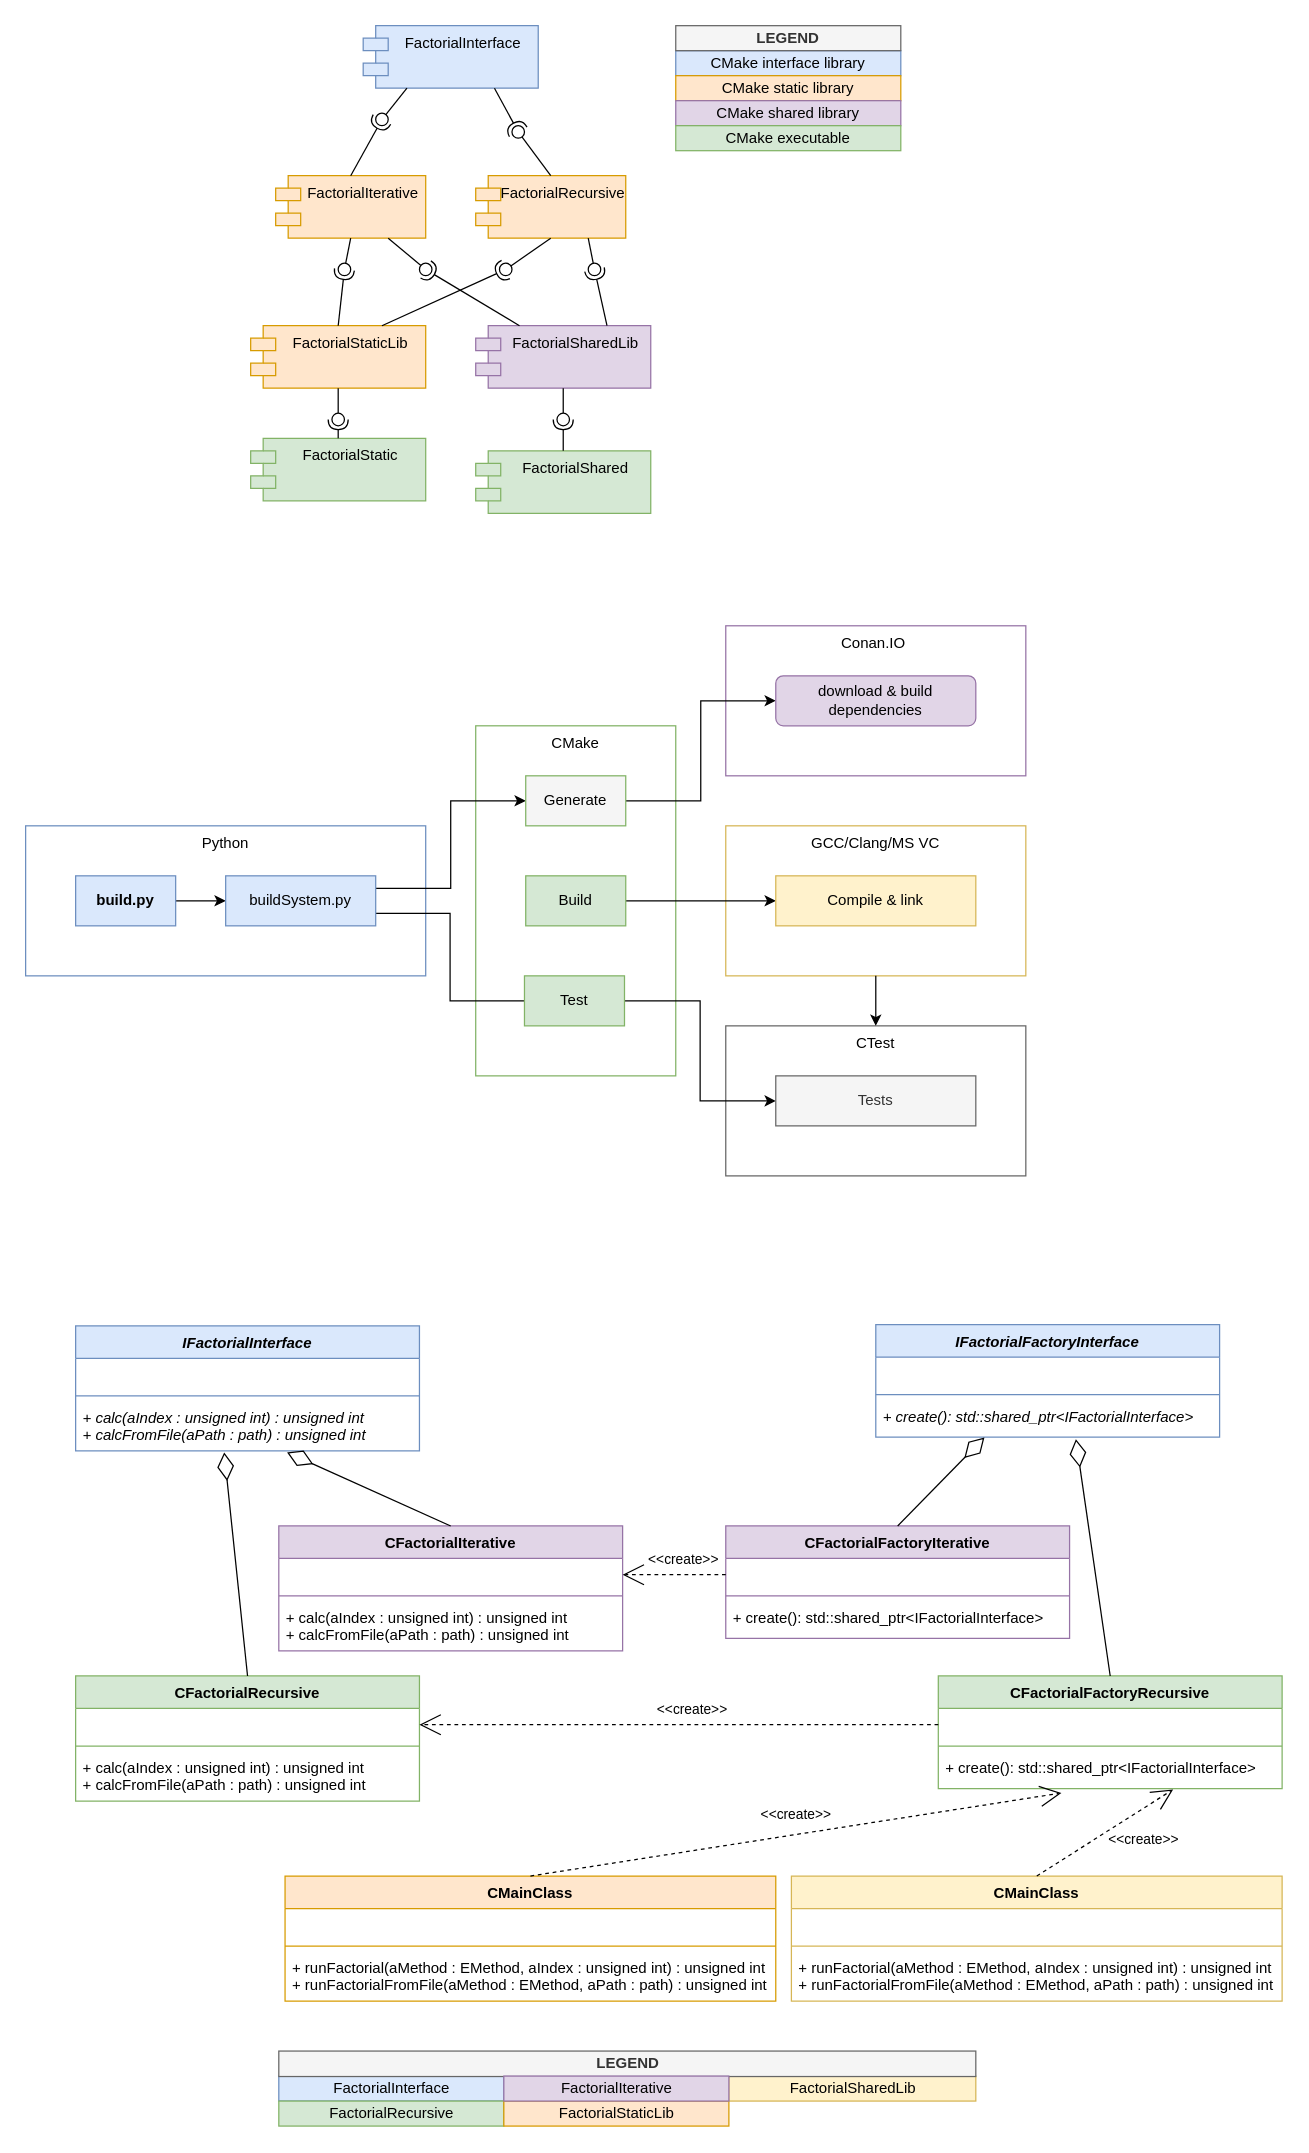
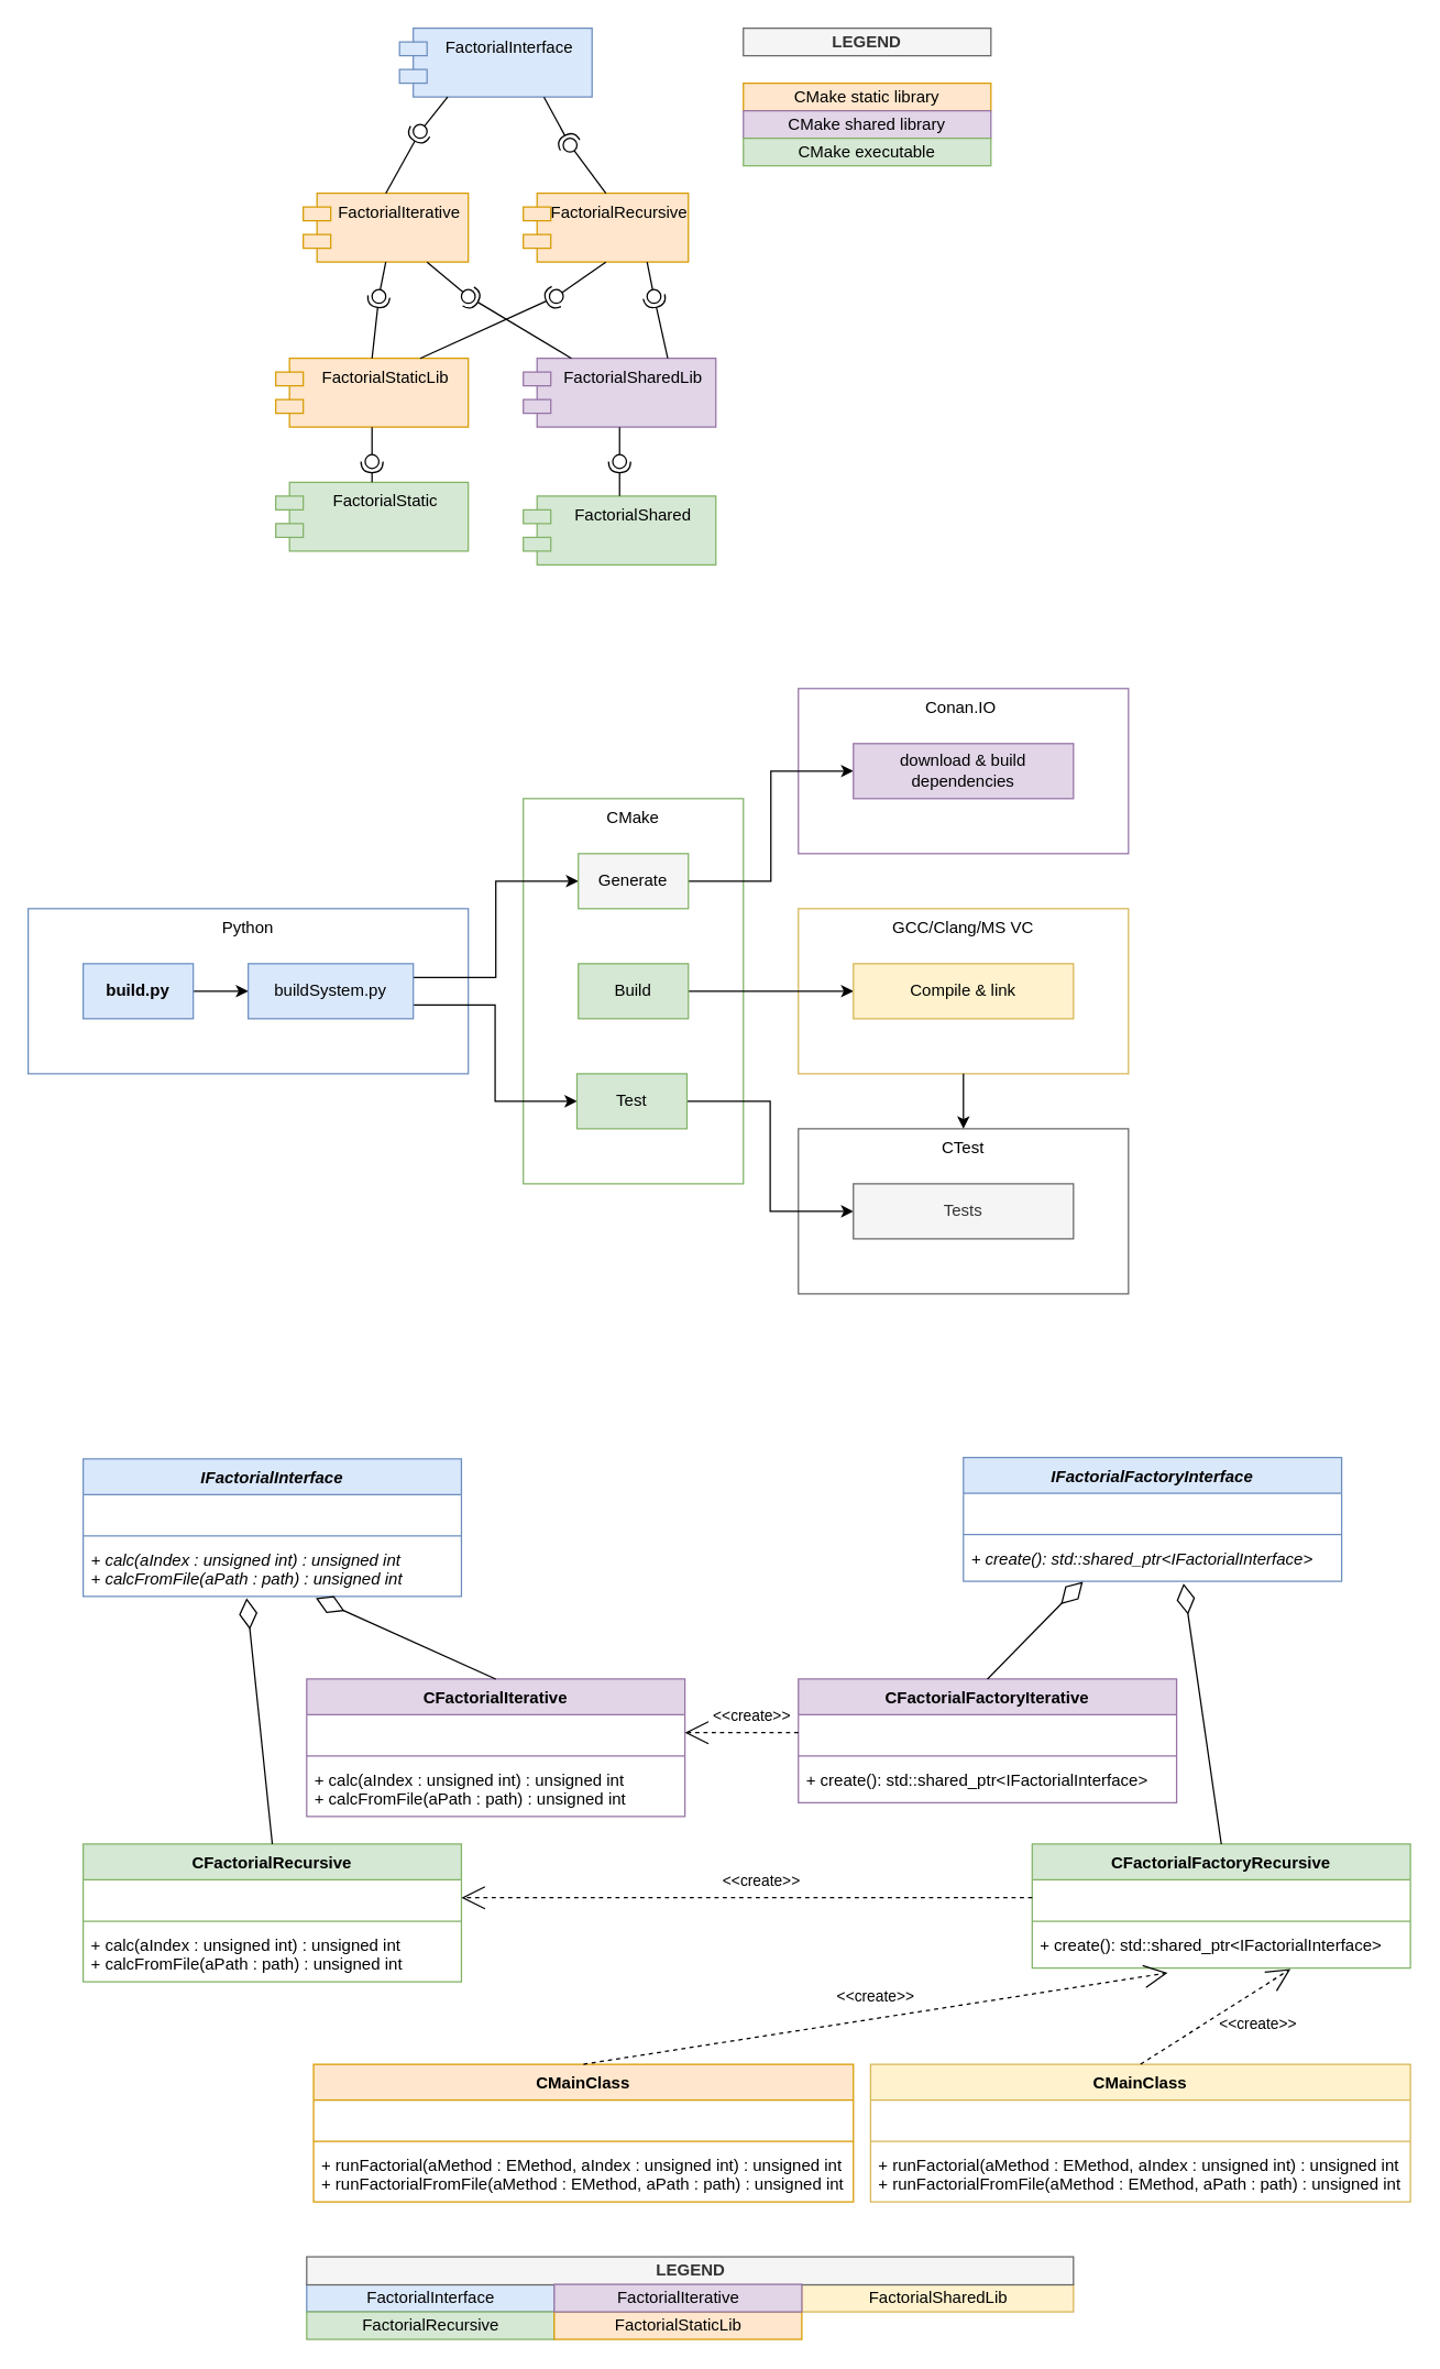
- <mxCell id="38" value="CMake interface library" style="text;html=1;strokeColor=#6c8ebf;fillColor=#dae8fc;align=center;verticalAlign=middle;whiteSpace=wrap;rounded=0;" parent="1" vertex="1"><mxGeometry x="540" y="40" width="180" height="20" as="geometry" /></mxCell>
- <mxCell id="50" value="download &amp;amp; build dependencies" style="whiteSpace=wrap;html=1;fillColor=#e1d5e7;strokeColor=#9673a6;rounded=1;" parent="1" vertex="1"><mxGeometry x="620" y="540" width="160" height="40" as="geometry" /></mxCell>
+ <mxCell id="50" value="download &amp;amp; build dependencies" style="rounded=0;whiteSpace=wrap;html=1;fillColor=#e1d5e7;strokeColor=#9673a6;" parent="1" vertex="1"><mxGeometry x="620" y="540" width="160" height="40" as="geometry" /></mxCell>
- <mxCell id="46" style="edgeStyle=orthogonalEdgeStyle;rounded=0;orthogonalLoop=1;jettySize=auto;html=1;exitX=1;exitY=0.75;exitDx=0;exitDy=0;entryX=0;entryY=0.5;entryDx=0;entryDy=0;endArrow=none;" parent="1" source="47" target="55" edge="1"><mxGeometry relative="1" as="geometry" /></mxCell>
+ <mxCell id="46" style="edgeStyle=orthogonalEdgeStyle;rounded=0;orthogonalLoop=1;jettySize=auto;html=1;exitX=1;exitY=0.75;exitDx=0;exitDy=0;entryX=0;entryY=0.5;entryDx=0;entryDy=0;" parent="1" source="47" target="55" edge="1"><mxGeometry relative="1" as="geometry" /></mxCell>
